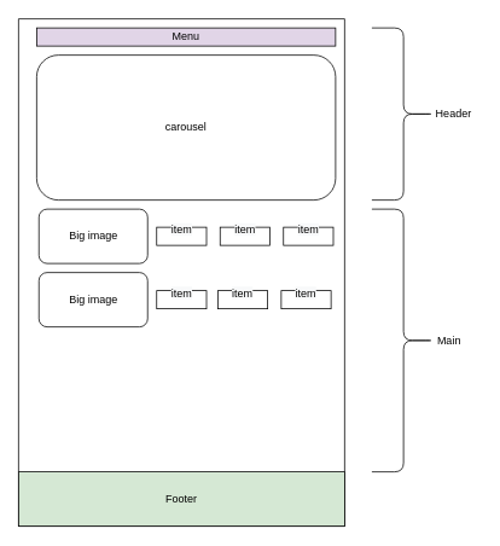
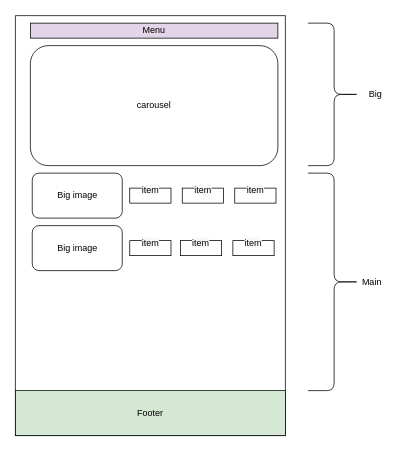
- <mxCell id="15" value="Header" style="text;html=1;align=center;verticalAlign=middle;resizable=0;points=[];autosize=1;strokeColor=none;fillColor=none;" parent="1" vertex="1"><mxGeometry x="470" y="110" width="60" height="30" as="geometry" /></mxCell>
+ <mxCell id="15" value="Big" style="text;html=1;align=center;verticalAlign=middle;resizable=0;points=[];autosize=1;strokeColor=none;fillColor=none;" parent="1" vertex="1"><mxGeometry x="470" y="110" width="60" height="30" as="geometry" /></mxCell>
